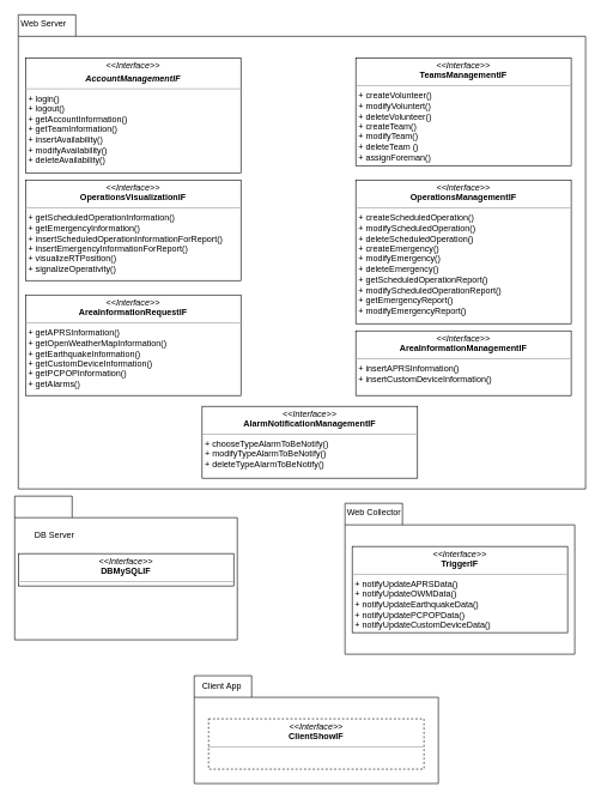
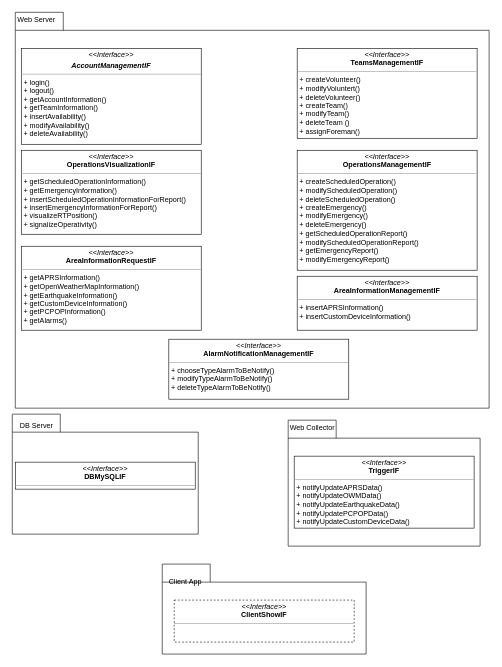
- <mxCell id="13" value="DB Server" style="text;html=1;align=center;verticalAlign=middle;resizable=0;points=[];autosize=1;strokeColor=none;fillColor=none;" vertex="1" parent="1"><mxGeometry x="40" y="735" width="70" height="20" as="geometry" /></mxCell>
+ <mxCell id="13" value="DB Server" style="text;html=1;align=center;verticalAlign=middle;resizable=0;points=[];autosize=1;strokeColor=none;fillColor=none;" vertex="1" parent="1"><mxGeometry x="25" y="700" width="70" height="20" as="geometry" /></mxCell>
- <mxCell id="19" value="Client App" style="text;html=1;align=center;verticalAlign=middle;resizable=0;points=[];autosize=1;strokeColor=none;fillColor=none;" vertex="1" parent="1"><mxGeometry x="273" y="945" width="70" height="20" as="geometry" /></mxCell>
+ <mxCell id="19" value="Client App" style="text;html=1;align=center;verticalAlign=middle;resizable=0;points=[];autosize=1;strokeColor=none;fillColor=none;" vertex="1" parent="1"><mxGeometry x="273" y="960" width="70" height="20" as="geometry" /></mxCell>
